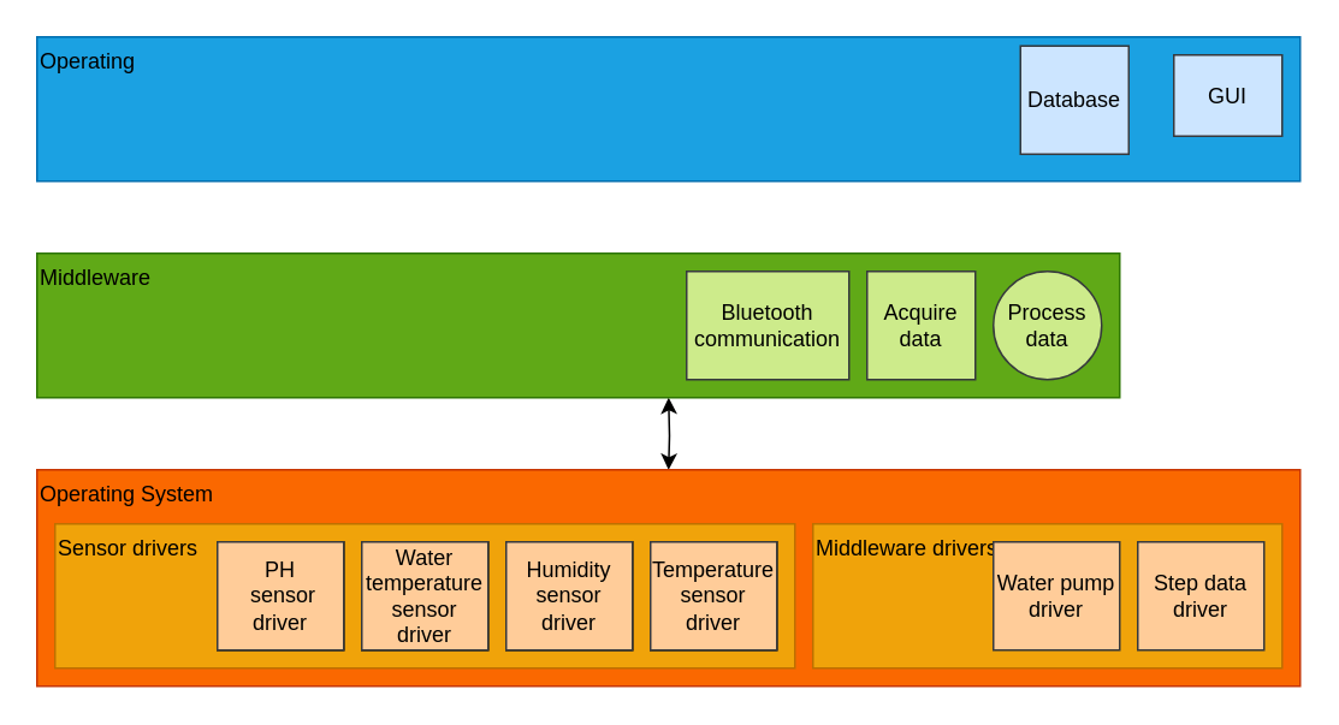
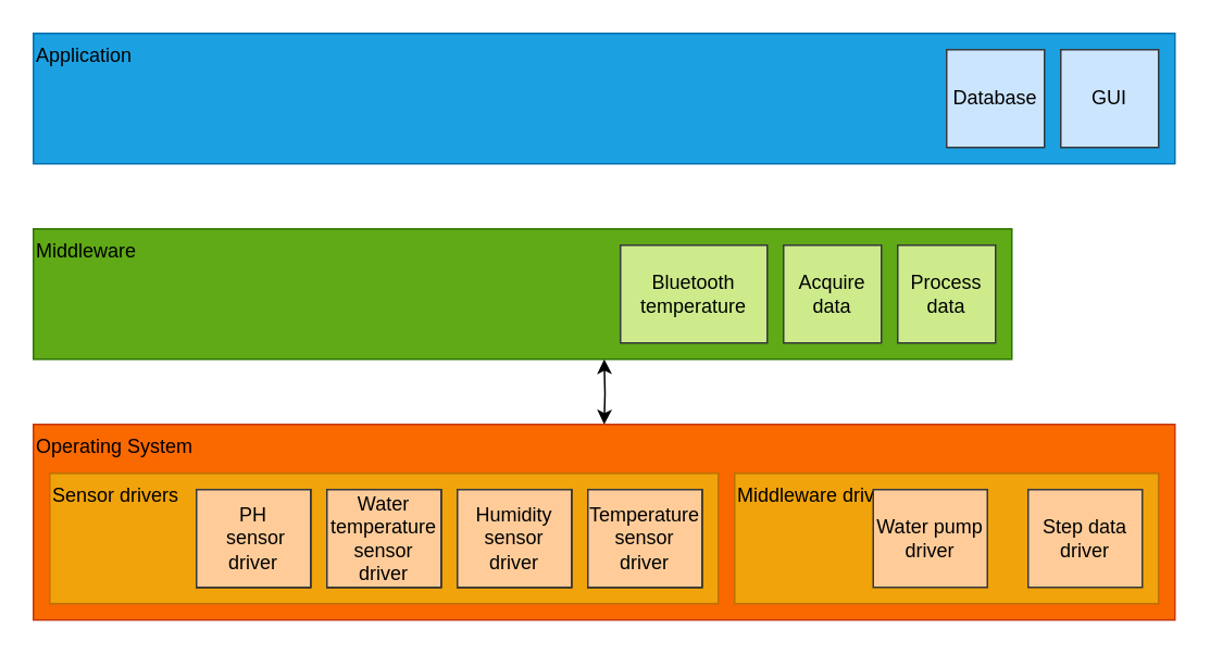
- <mxCell id="2" value="Operating" style="rounded=0;whiteSpace=wrap;html=1;fillColor=#1ba1e2;strokeColor=#006EAF;align=left;verticalAlign=top;fontColor=#000000;" vertex="1" parent="1"><mxGeometry x="20" y="20" width="700" height="80" as="geometry" /></mxCell>
+ <mxCell id="2" value="Application" style="rounded=0;whiteSpace=wrap;html=1;fillColor=#1ba1e2;strokeColor=#006EAF;align=left;verticalAlign=top;fontColor=#000000;" vertex="1" parent="1"><mxGeometry x="20" y="20" width="700" height="80" as="geometry" /></mxCell>
- <mxCell id="6" value="GUI" style="rounded=0;whiteSpace=wrap;html=1;align=center;verticalAlign=middle;fillColor=#cce5ff;strokeColor=#36393d;" vertex="1" parent="1"><mxGeometry x="650" y="30" width="60" height="45" as="geometry" /></mxCell>
+ <mxCell id="6" value="GUI" style="rounded=0;whiteSpace=wrap;html=1;align=center;verticalAlign=middle;fillColor=#cce5ff;strokeColor=#36393d;" vertex="1" parent="1"><mxGeometry x="650" y="30" width="60" height="60" as="geometry" /></mxCell>
- <mxCell id="7" value="Database" style="rounded=0;whiteSpace=wrap;html=1;align=center;verticalAlign=middle;fillColor=#cce5ff;strokeColor=#36393d;" vertex="1" parent="1"><mxGeometry x="565" y="25" width="60" height="60" as="geometry" /></mxCell>
+ <mxCell id="7" value="Database" style="rounded=0;whiteSpace=wrap;html=1;align=center;verticalAlign=middle;fillColor=#cce5ff;strokeColor=#36393d;" vertex="1" parent="1"><mxGeometry x="580" y="30" width="60" height="60" as="geometry" /></mxCell>
- <mxCell id="10" value="Bluetooth communication" style="rounded=0;whiteSpace=wrap;html=1;align=center;verticalAlign=middle;fillColor=#cdeb8b;strokeColor=#36393d;" vertex="1" parent="1"><mxGeometry x="380" y="150" width="90" height="60" as="geometry" /></mxCell>
+ <mxCell id="10" value="Bluetooth temperature" style="rounded=0;whiteSpace=wrap;html=1;align=center;verticalAlign=middle;fillColor=#cdeb8b;strokeColor=#36393d;" vertex="1" parent="1"><mxGeometry x="380" y="150" width="90" height="60" as="geometry" /></mxCell>
- <mxCell id="9" value="Process data" style="ellipse;whiteSpace=wrap;html=1;align=center;verticalAlign=middle;fillColor=#cdeb8b;strokeColor=#36393d;" vertex="1" parent="1"><mxGeometry x="550" y="150" width="60" height="60" as="geometry" /></mxCell>
+ <mxCell id="9" value="Process data" style="rounded=0;whiteSpace=wrap;html=1;align=center;verticalAlign=middle;fillColor=#cdeb8b;strokeColor=#36393d;" vertex="1" parent="1"><mxGeometry x="550" y="150" width="60" height="60" as="geometry" /></mxCell>
- <mxCell id="18" value="Water pump driver" style="rounded=0;whiteSpace=wrap;html=1;align=center;verticalAlign=middle;fillColor=#ffcc99;strokeColor=#36393d;" vertex="1" parent="1"><mxGeometry x="550" y="300" width="70" height="60" as="geometry" /></mxCell>
+ <mxCell id="18" value="Water pump driver" style="rounded=0;whiteSpace=wrap;html=1;align=center;verticalAlign=middle;fillColor=#ffcc99;strokeColor=#36393d;" vertex="1" parent="1"><mxGeometry x="535" y="300" width="70" height="60" as="geometry" /></mxCell>
